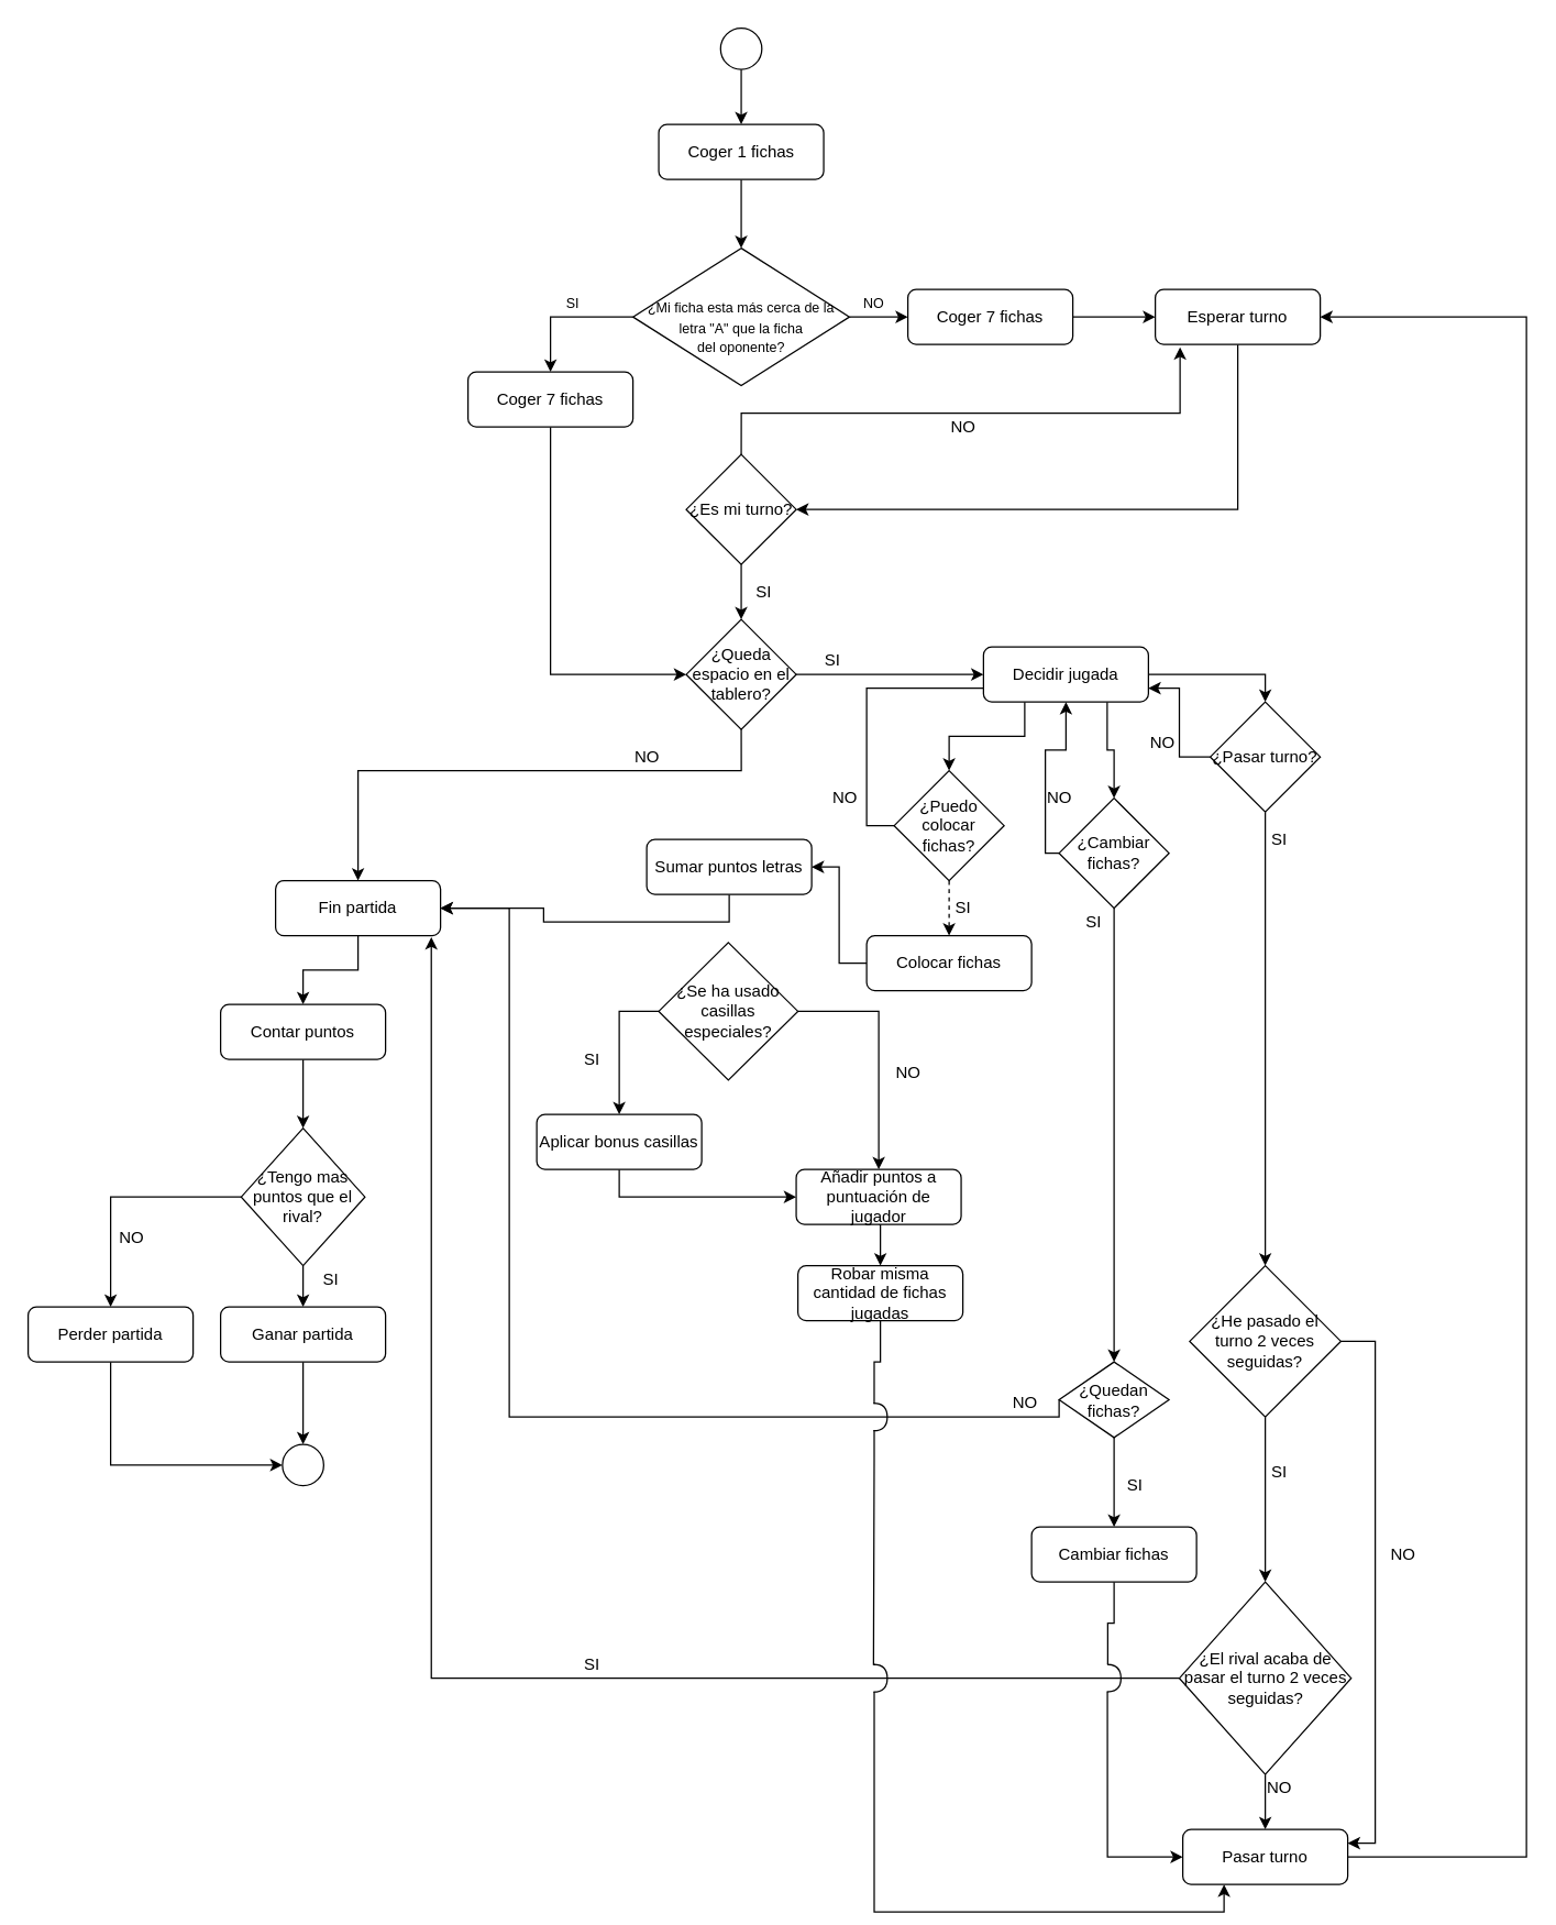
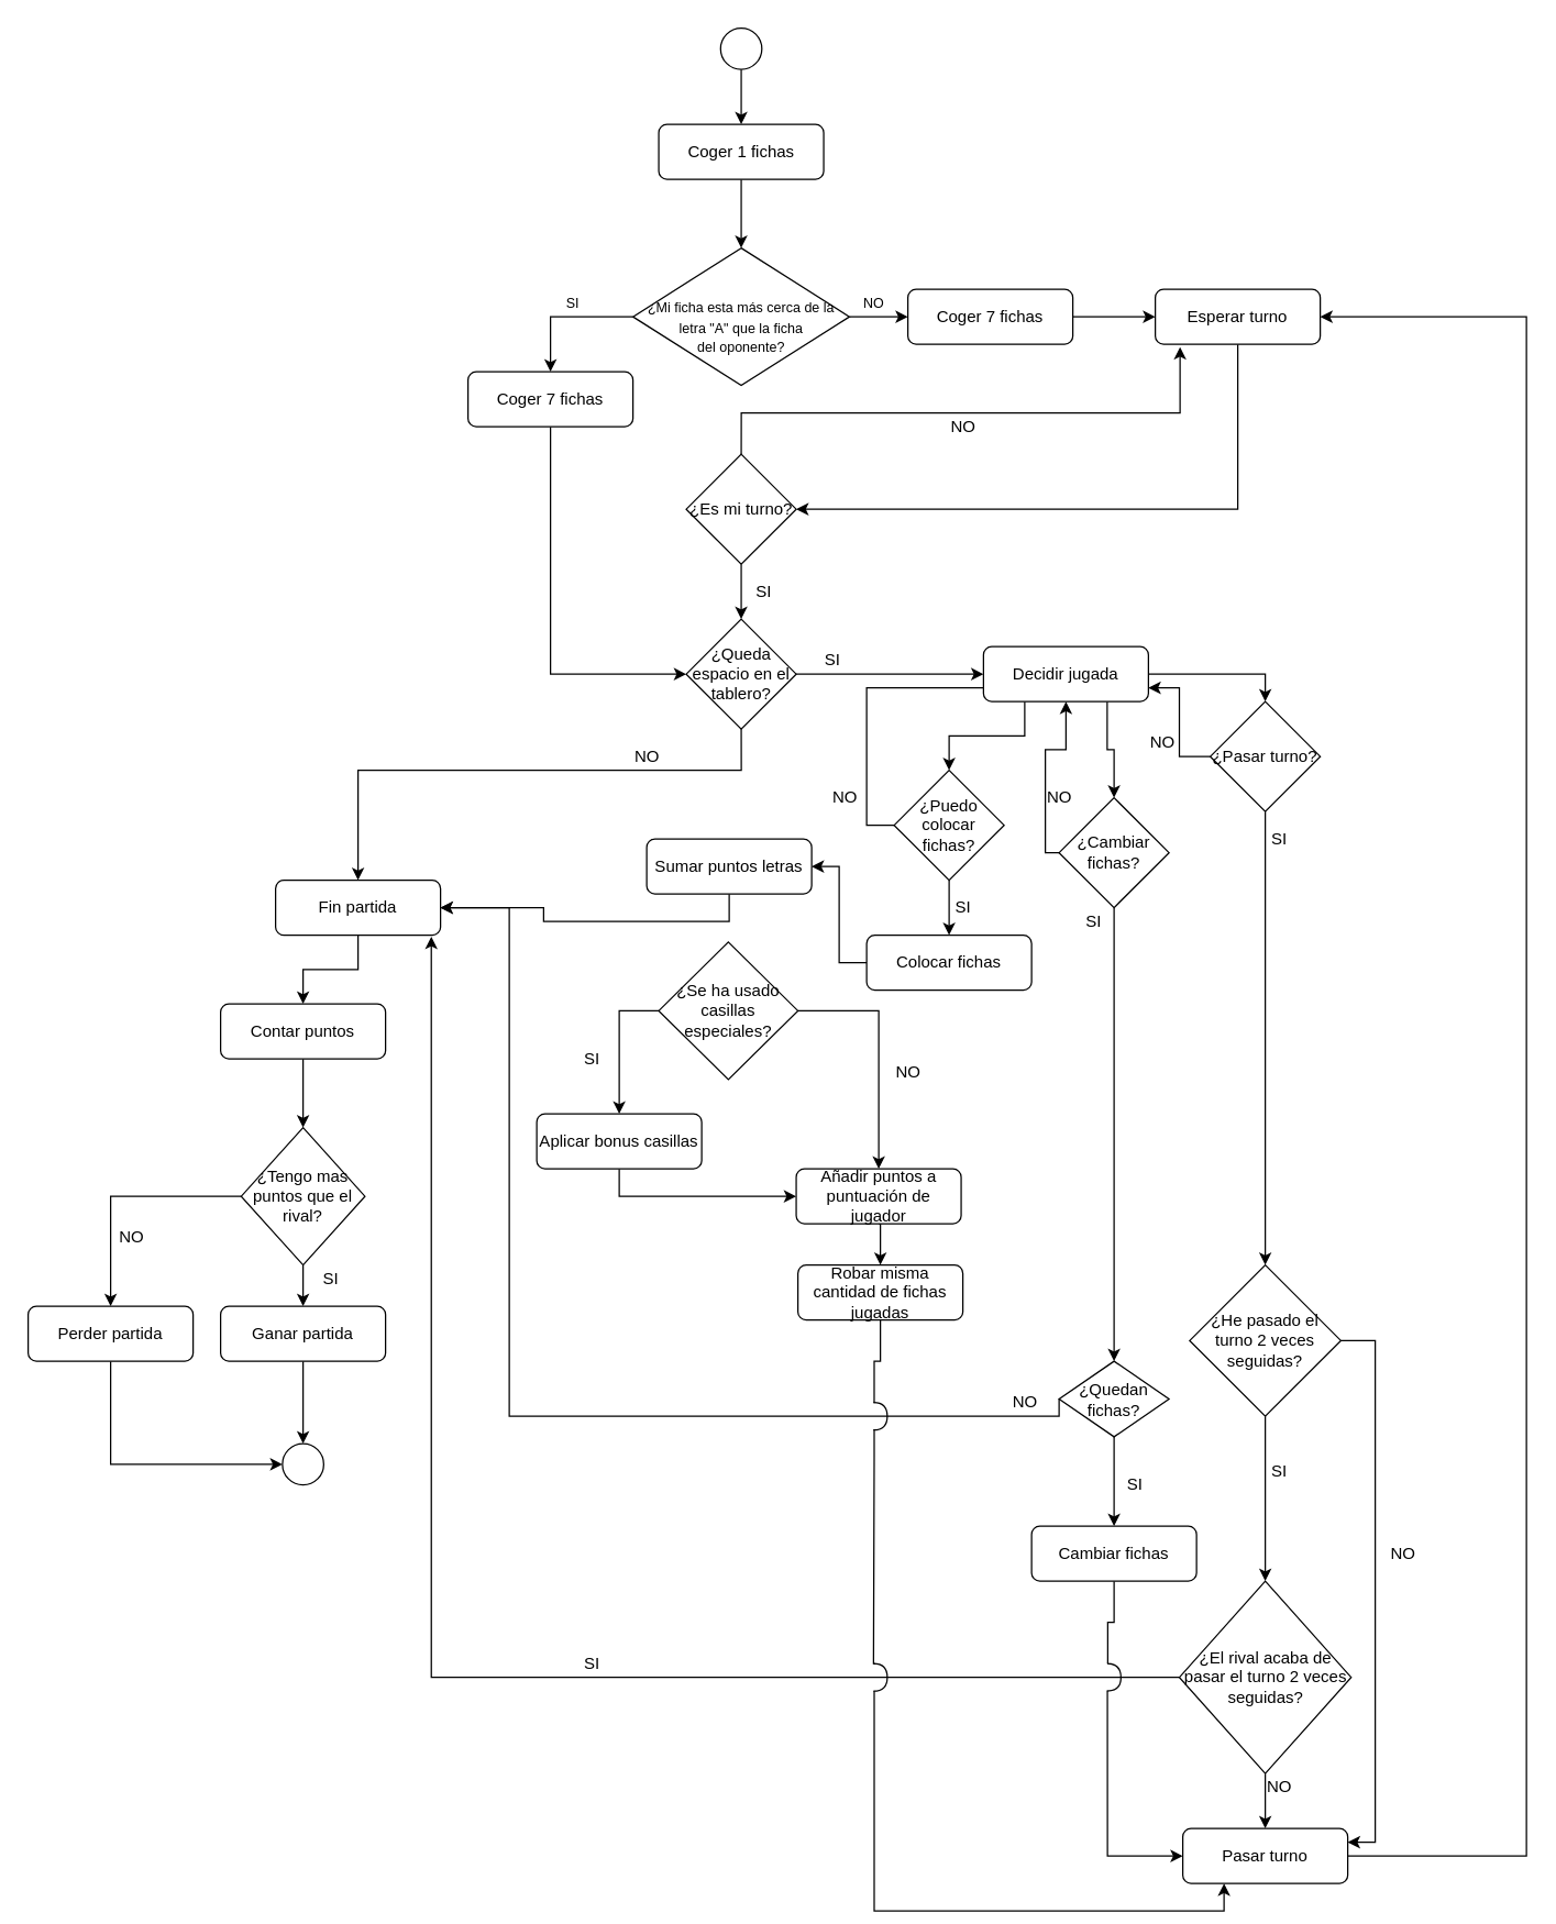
- <mxCell id="66" style="edgeStyle=orthogonalEdgeStyle;rounded=0;orthogonalLoop=1;jettySize=auto;html=1;exitX=0.5;exitY=1;exitDx=0;exitDy=0;entryX=0.5;entryY=0;entryDx=0;entryDy=0;startArrow=none;startFill=0;endArrow=classic;endFill=1;strokeWidth=1;elbow=vertical;dashed=1;" edge="1" parent="1" source="67" target="70"><mxGeometry relative="1" as="geometry" /></mxCell>
+ <mxCell id="66" style="edgeStyle=orthogonalEdgeStyle;rounded=0;orthogonalLoop=1;jettySize=auto;html=1;exitX=0.5;exitY=1;exitDx=0;exitDy=0;entryX=0.5;entryY=0;entryDx=0;entryDy=0;startArrow=none;startFill=0;endArrow=classic;endFill=1;strokeWidth=1;elbow=vertical;" edge="1" parent="1" source="67" target="70"><mxGeometry relative="1" as="geometry" /></mxCell>
